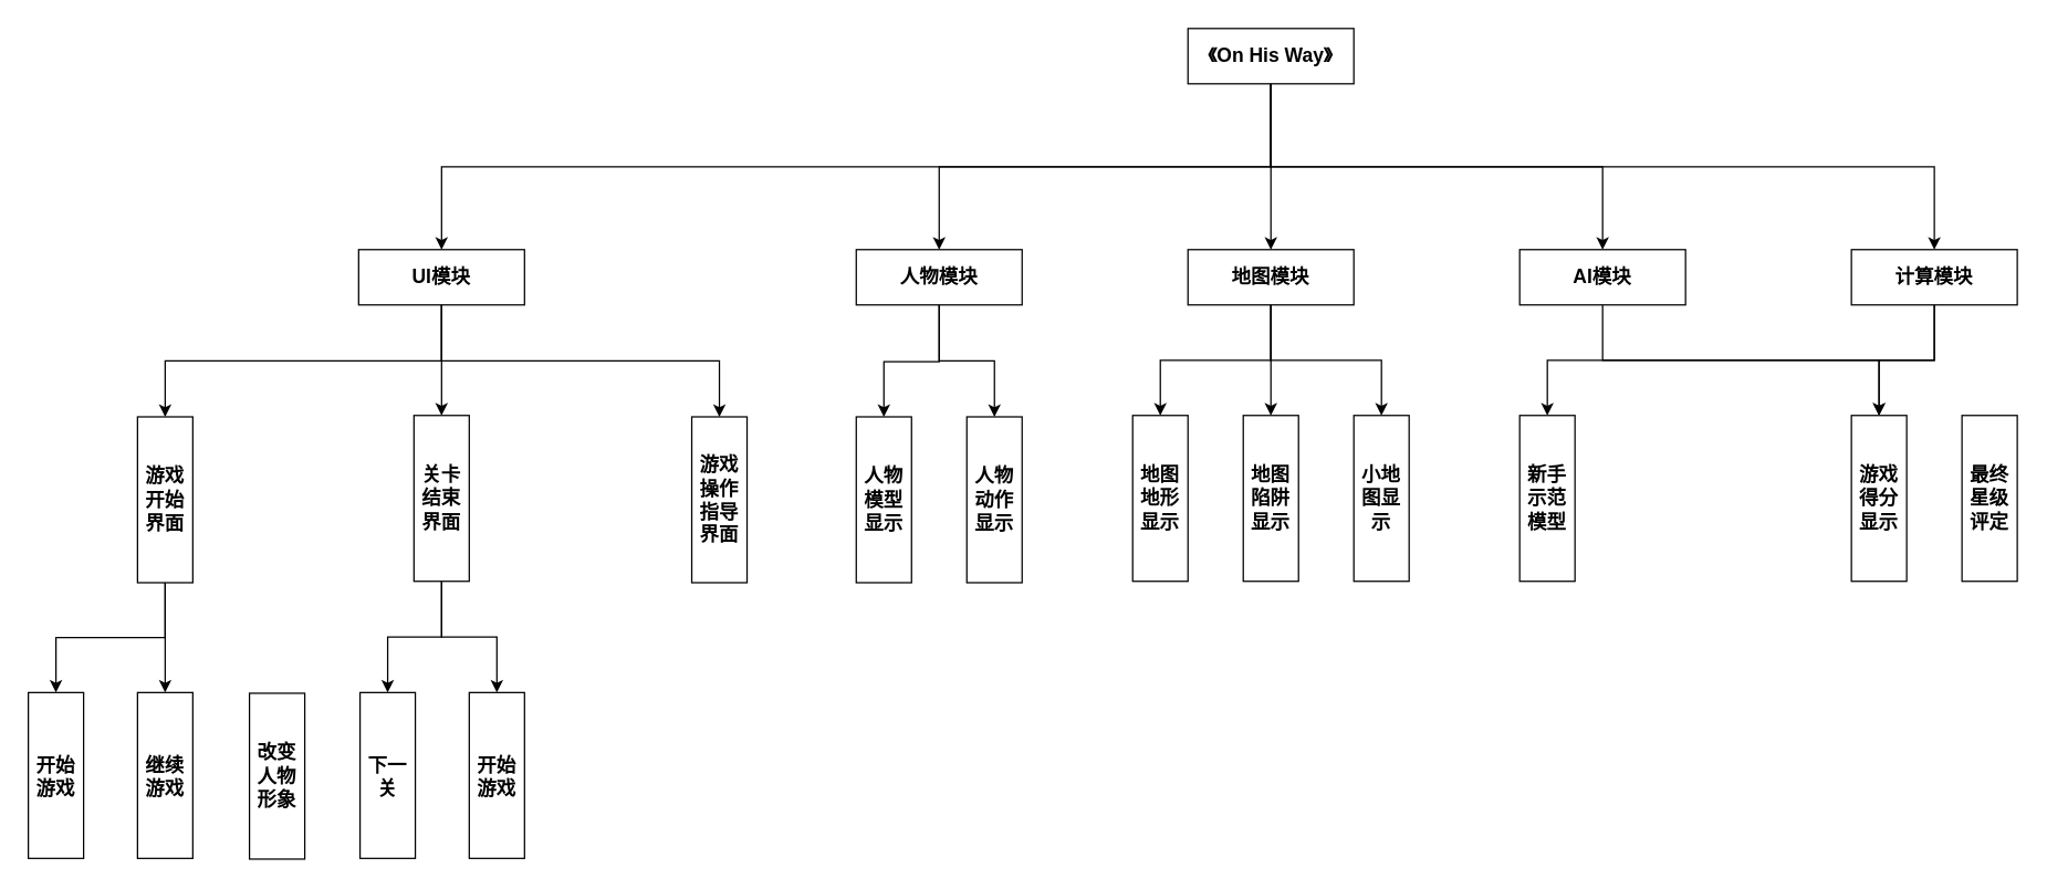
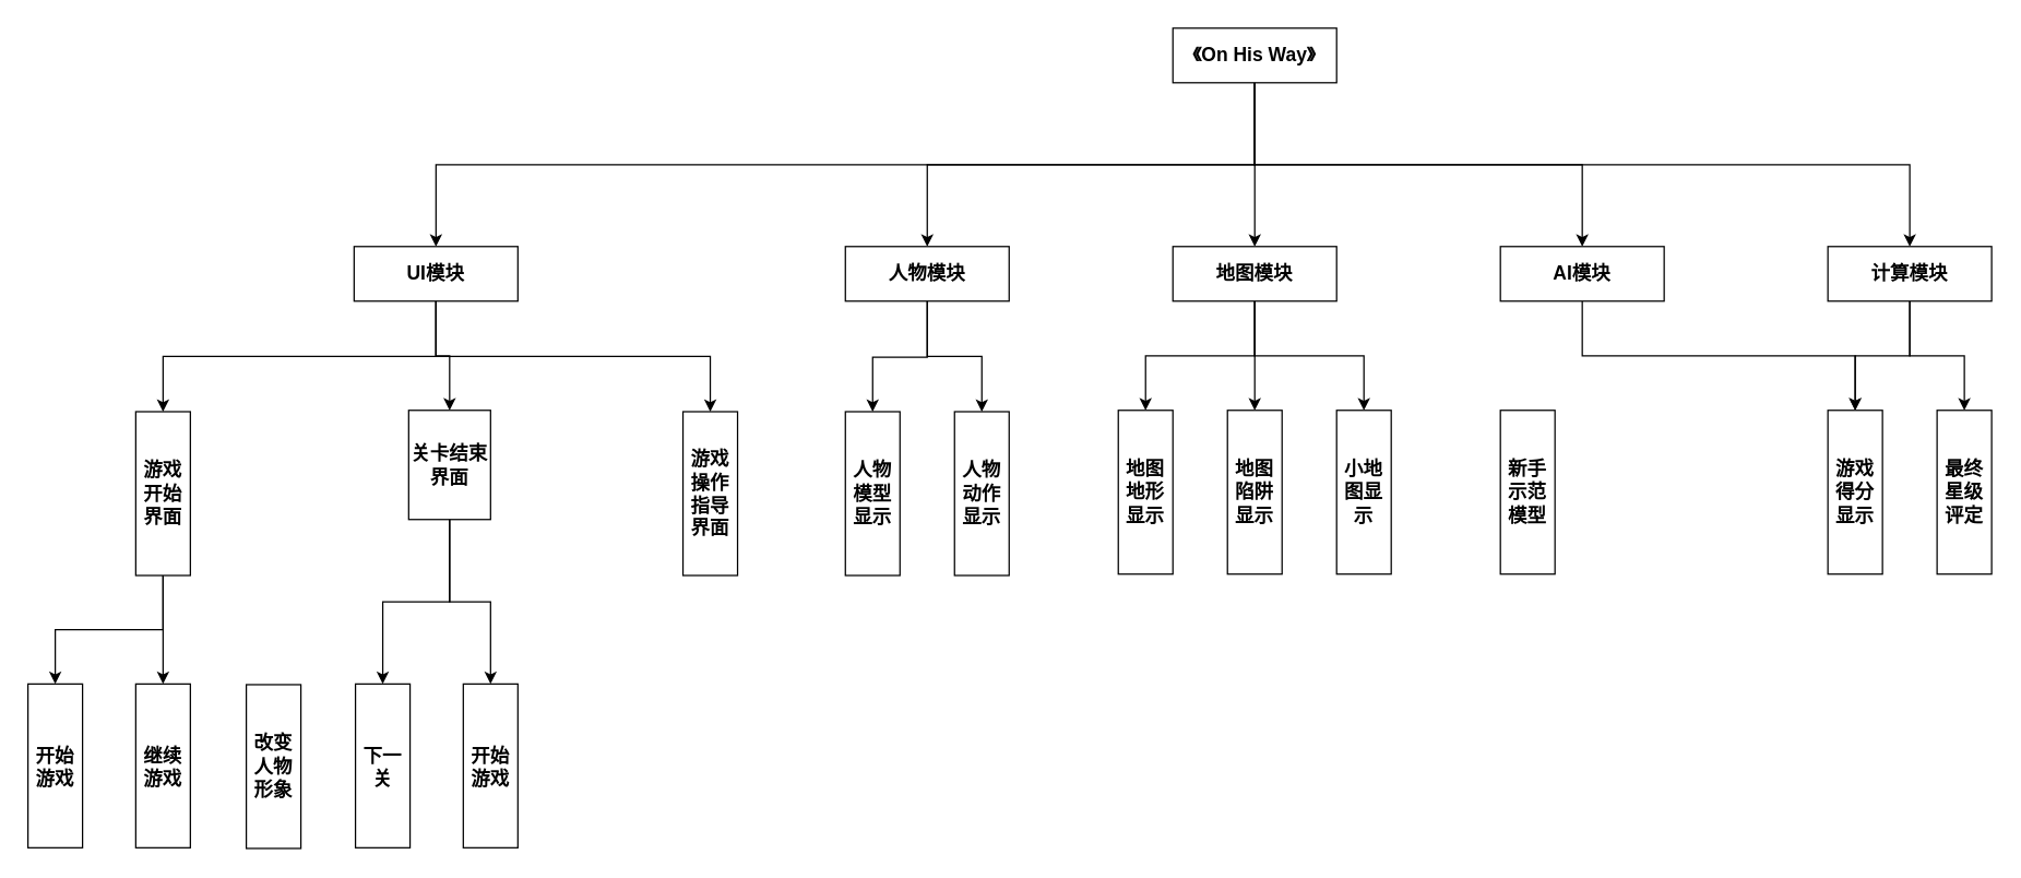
- <mxCell id="22" style="edgeStyle=orthogonalEdgeStyle;rounded=0;orthogonalLoop=1;jettySize=auto;html=1;exitX=0.5;exitY=1;exitDx=0;exitDy=0;fontSize=14;" parent="1" source="23" target="32" edge="1"><mxGeometry relative="1" as="geometry" /></mxCell>
+ <mxCell id="22" style="edgeStyle=orthogonalEdgeStyle;rounded=0;orthogonalLoop=1;jettySize=auto;html=1;exitX=0.5;exitY=1;exitDx=0;exitDy=0;entryX=0.5;entryY=0;entryDx=0;entryDy=0;fontSize=14;" parent="1" source="23" target="34" edge="1"><mxGeometry relative="1" as="geometry" /></mxCell>
- <mxCell id="37" value="&lt;font style=&quot;font-size: 14px;&quot;&gt;&lt;b&gt;关卡结束界面&lt;/b&gt;&lt;/font&gt;" style="rounded=0;whiteSpace=wrap;html=1;fontSize=14;" parent="1" vertex="1"><mxGeometry x="299" y="300" width="40" height="120" as="geometry" /></mxCell>
+ <mxCell id="37" value="&lt;font style=&quot;font-size: 14px;&quot;&gt;&lt;b&gt;关卡结束界面&lt;/b&gt;&lt;/font&gt;" style="rounded=0;whiteSpace=wrap;html=1;fontSize=14;" parent="1" vertex="1"><mxGeometry x="299" y="300" width="60" height="80" as="geometry" /></mxCell>
